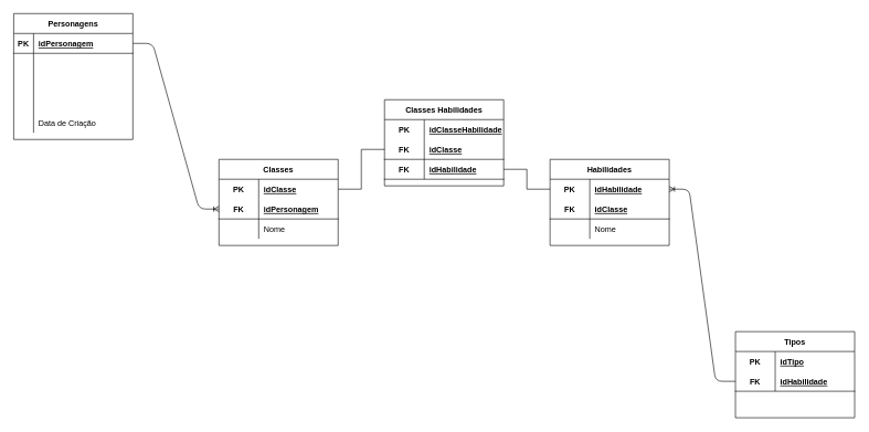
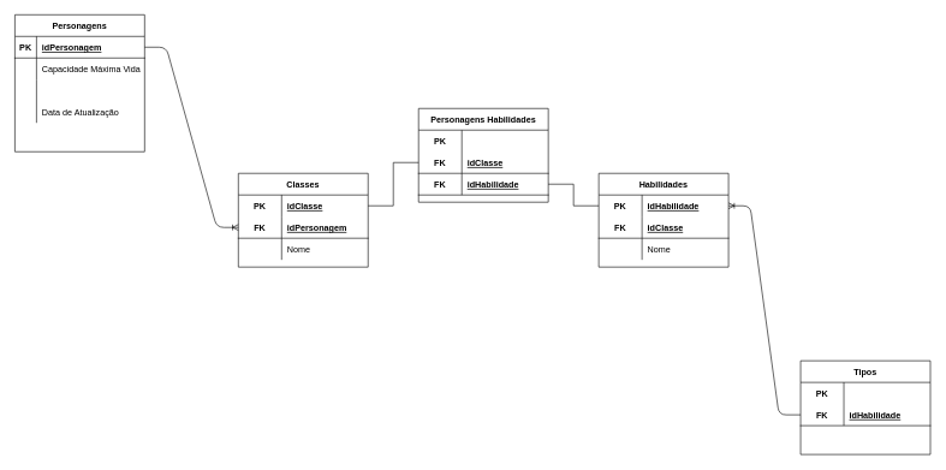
+ <mxCell id="8" value="Capacidade Máxima Vida" style="shape=partialRectangle;connectable=0;fillColor=none;top=0;left=0;bottom=0;right=0;align=left;spacingLeft=6;overflow=hidden;" vertex="1" parent="6"><mxGeometry x="30" width="150" height="30" as="geometry" /></mxCell>
+ <mxCell id="13" value="Data de Atualização" style="shape=partialRectangle;connectable=0;fillColor=none;top=0;left=0;bottom=0;right=0;align=left;spacingLeft=6;overflow=hidden;" vertex="1" parent="11"><mxGeometry x="30" width="150" height="30" as="geometry" /></mxCell>
- <mxCell id="48" value="Classes Habilidades" style="shape=table;startSize=30;container=1;collapsible=1;childLayout=tableLayout;fixedRows=1;rowLines=0;fontStyle=1;align=center;resizeLast=1;" vertex="1" parent="1"><mxGeometry x="580" y="150" width="180" height="130" as="geometry" /></mxCell>
+ <mxCell id="48" value="Personagens Habilidades" style="shape=table;startSize=30;container=1;collapsible=1;childLayout=tableLayout;fixedRows=1;rowLines=0;fontStyle=1;align=center;resizeLast=1;" vertex="1" parent="1"><mxGeometry x="580" y="150" width="180" height="130" as="geometry" /></mxCell>
- <mxCell id="16" value="Data de Criação" style="shape=partialRectangle;connectable=0;fillColor=none;top=0;left=0;bottom=0;right=0;align=left;spacingLeft=6;overflow=hidden;" vertex="1" parent="14"><mxGeometry x="30" width="150" height="30" as="geometry" /></mxCell>
- <mxCell id="51" value="idClasseHabilidade" style="shape=partialRectangle;connectable=0;fillColor=none;top=0;left=0;bottom=0;right=0;align=left;spacingLeft=6;fontStyle=5;overflow=hidden;" vertex="1" parent="49"><mxGeometry x="60" width="120" height="30" as="geometry" /></mxCell>
- <mxCell id="40" value="idTipo" style="shape=partialRectangle;connectable=0;fillColor=none;top=0;left=0;bottom=0;right=0;align=left;spacingLeft=6;fontStyle=5;overflow=hidden;" vertex="1" parent="38"><mxGeometry x="60" width="120" height="30" as="geometry" /></mxCell>
